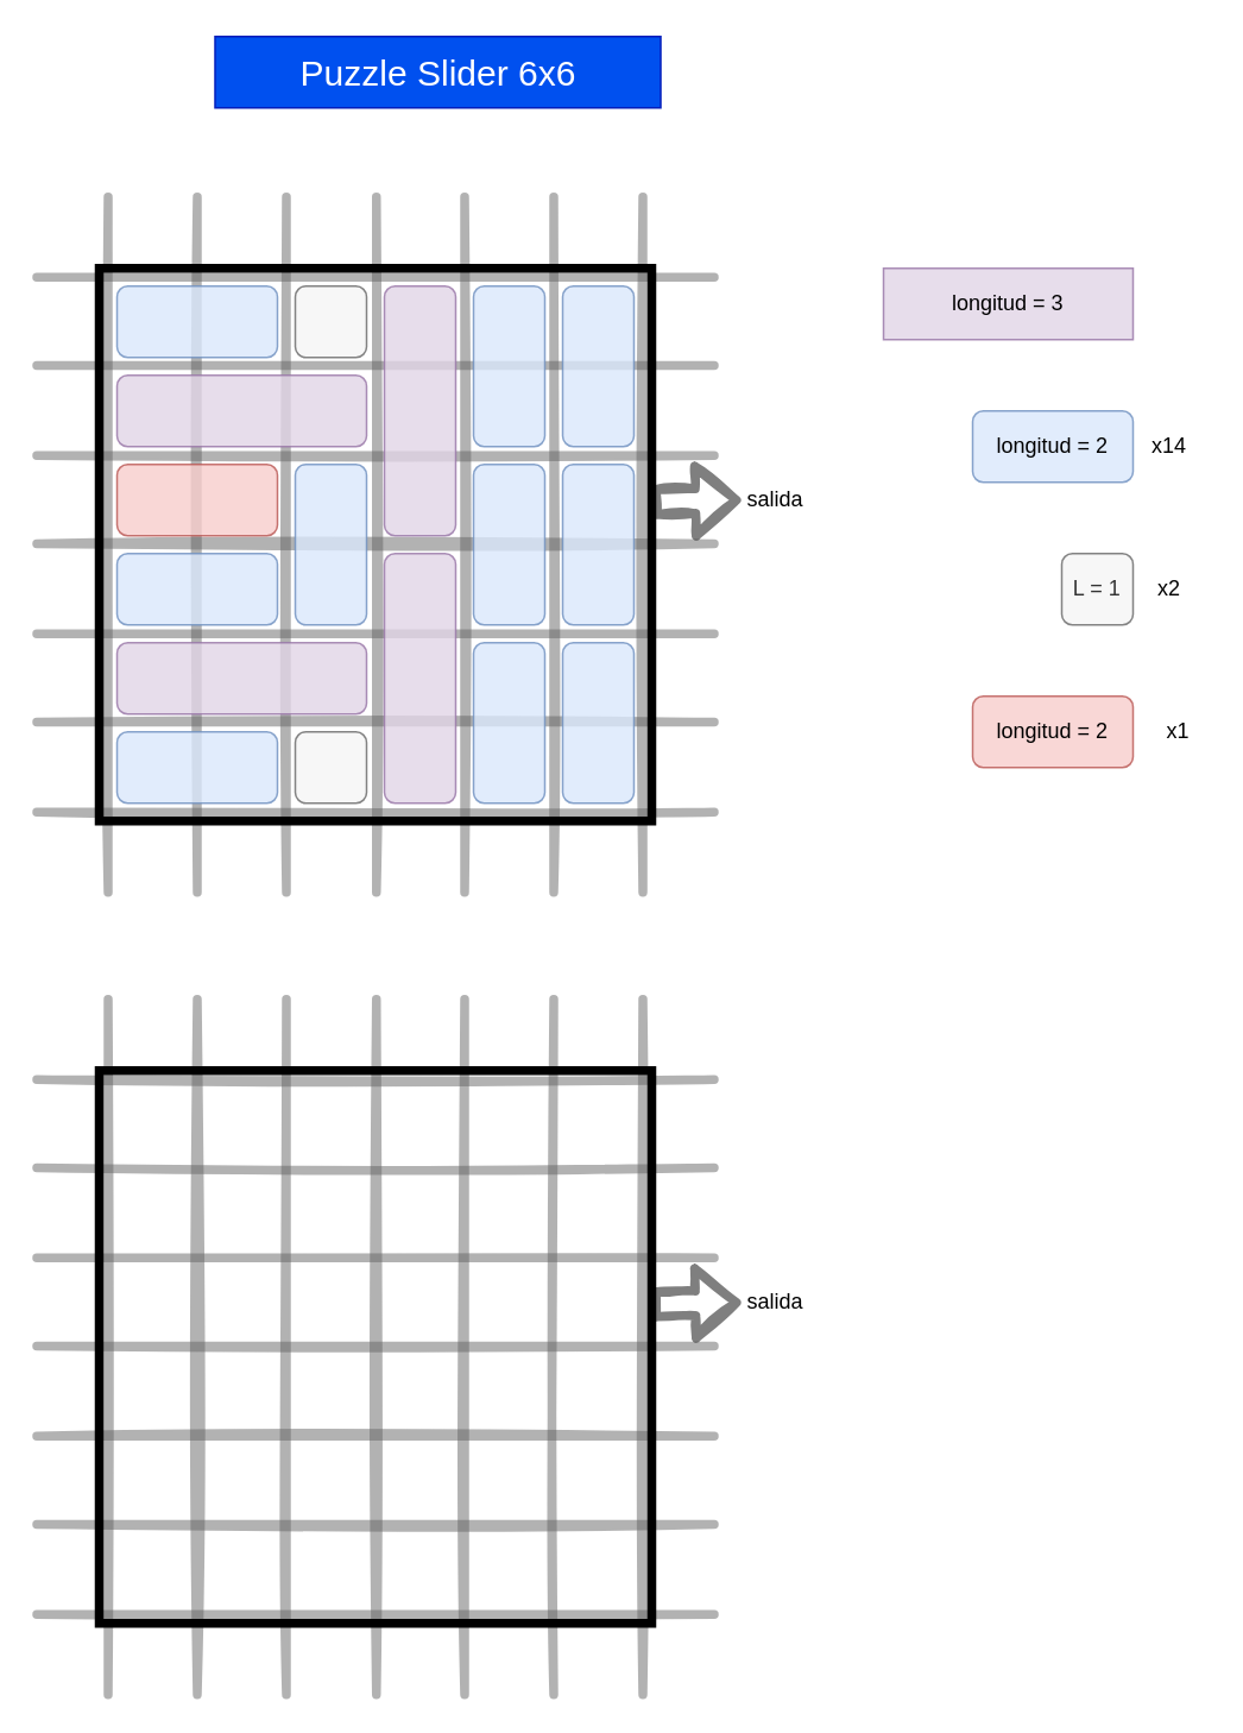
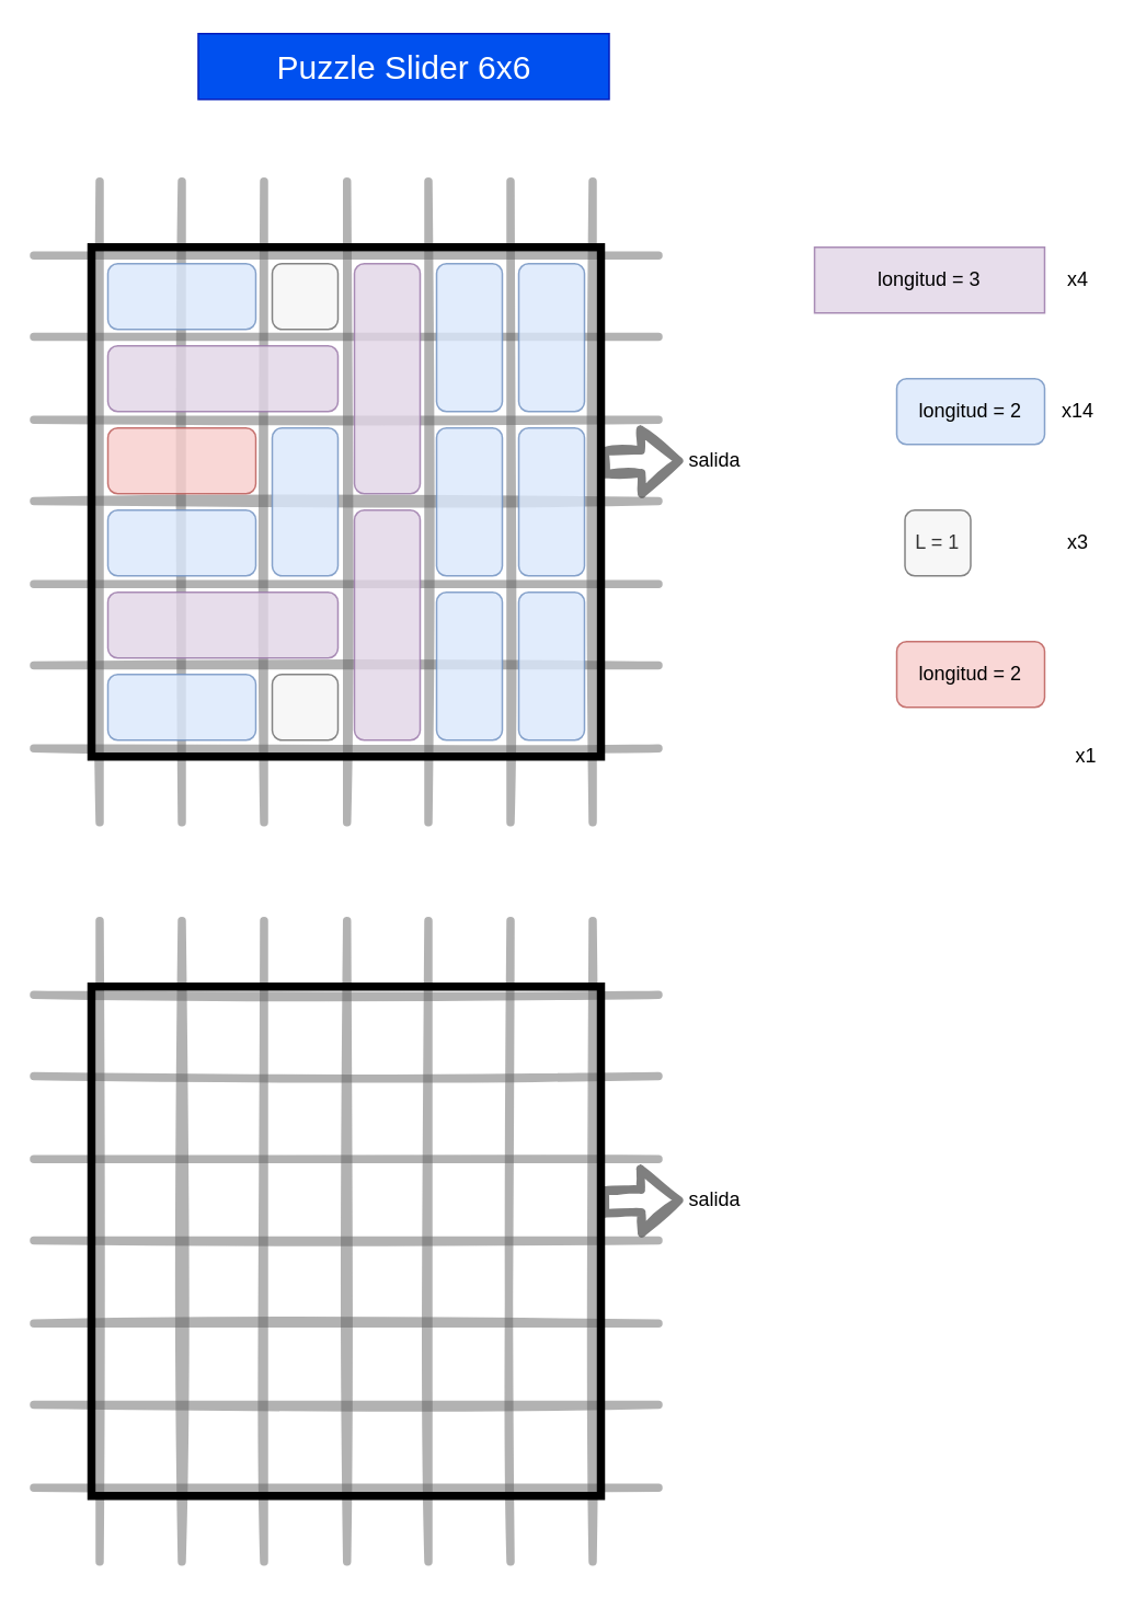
+ <mxCell id="54" value="x4" style="text;html=1;align=center;verticalAlign=middle;resizable=0;points=[];autosize=1;strokeColor=none;fillColor=none;" parent="1" vertex="1"><mxGeometry x="640" y="160" width="30" height="20" as="geometry" /></mxCell>
- <mxCell id="45" value="L = 1" style="rounded=1;whiteSpace=wrap;html=1;fillColor=#f5f5f5;fontColor=#333333;strokeColor=#666666;opacity=80;" parent="1" vertex="1"><mxGeometry x="595" y="310" width="40" height="40" as="geometry" /></mxCell>
+ <mxCell id="45" value="L = 1" style="rounded=1;whiteSpace=wrap;html=1;fillColor=#f5f5f5;fontColor=#333333;strokeColor=#666666;opacity=80;" parent="1" vertex="1"><mxGeometry x="550" y="310" width="40" height="40" as="geometry" /></mxCell>
- <mxCell id="56" value="x2" style="text;html=1;align=center;verticalAlign=middle;resizable=0;points=[];autosize=1;strokeColor=none;fillColor=none;" parent="1" vertex="1"><mxGeometry x="640" y="320" width="30" height="20" as="geometry" /></mxCell>
+ <mxCell id="56" value="x3" style="text;html=1;align=center;verticalAlign=middle;resizable=0;points=[];autosize=1;strokeColor=none;fillColor=none;" parent="1" vertex="1"><mxGeometry x="640" y="320" width="30" height="20" as="geometry" /></mxCell>
- <mxCell id="57" value="x1" style="text;html=1;align=center;verticalAlign=middle;resizable=0;points=[];autosize=1;strokeColor=none;fillColor=none;" parent="1" vertex="1"><mxGeometry x="645" y="400" width="30" height="20" as="geometry" /></mxCell>
+ <mxCell id="57" value="x1" style="text;html=1;align=center;verticalAlign=middle;resizable=0;points=[];autosize=1;strokeColor=none;fillColor=none;" parent="1" vertex="1"><mxGeometry x="645" y="450" width="30" height="20" as="geometry" /></mxCell>
